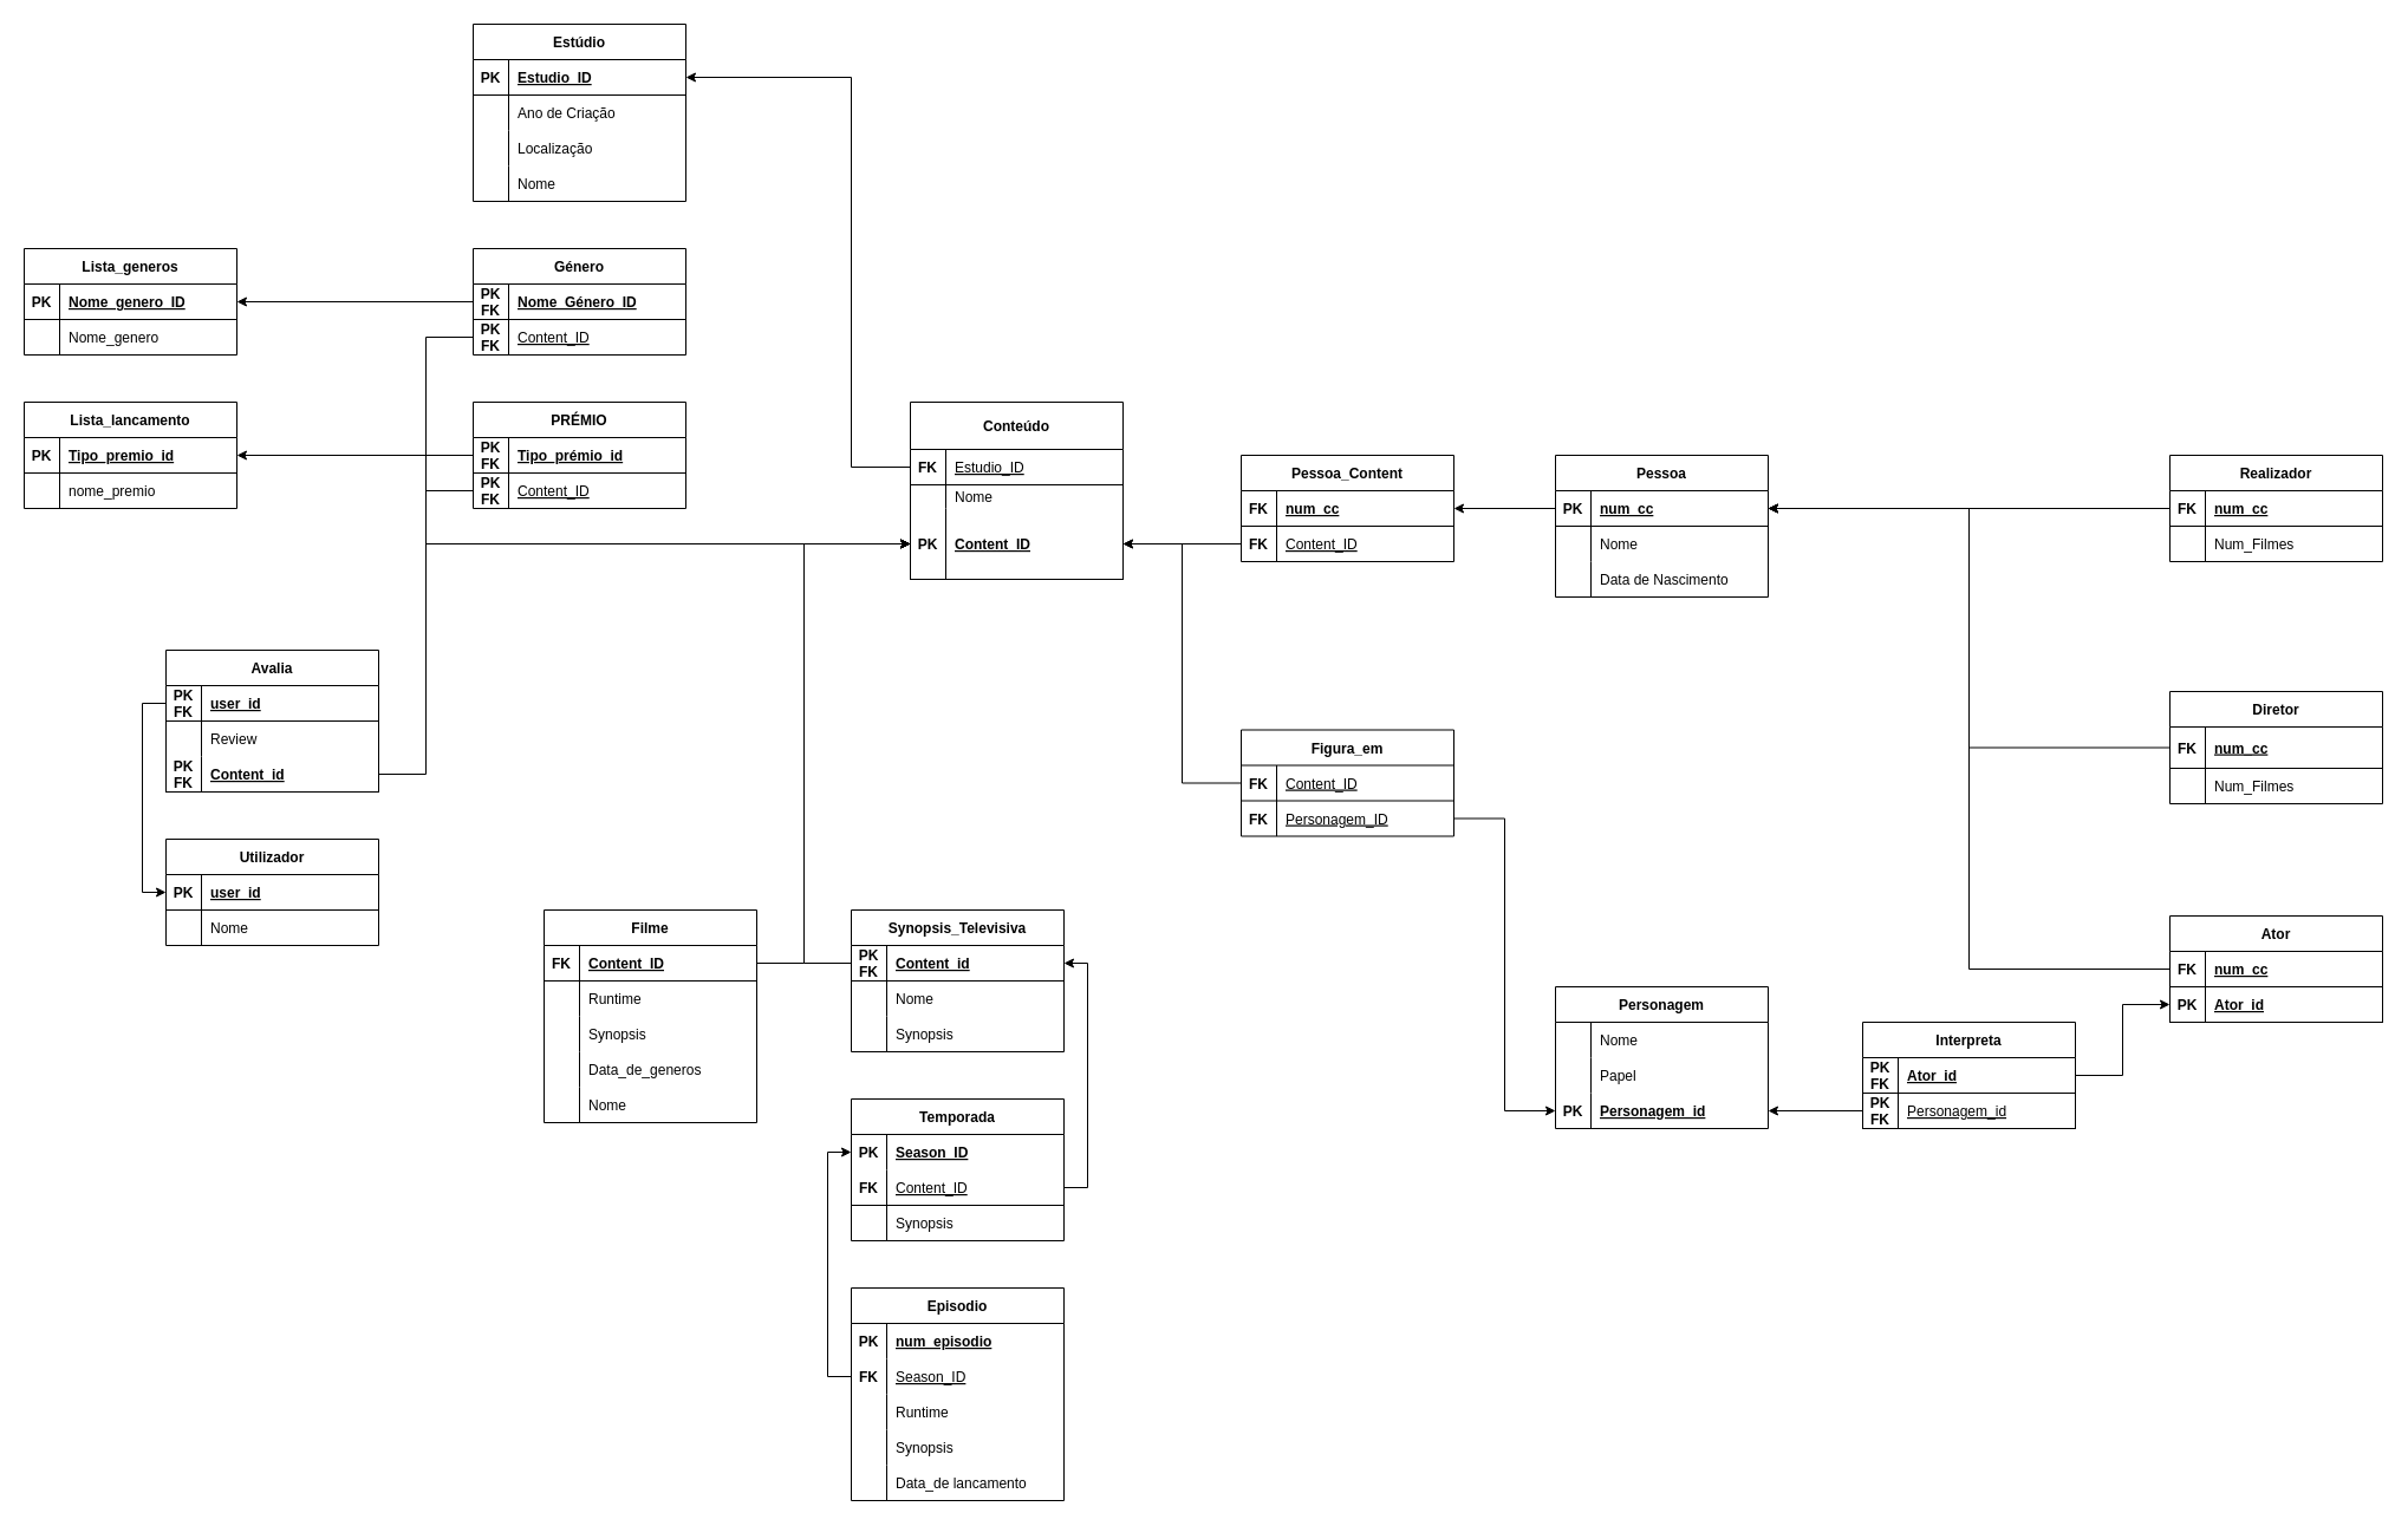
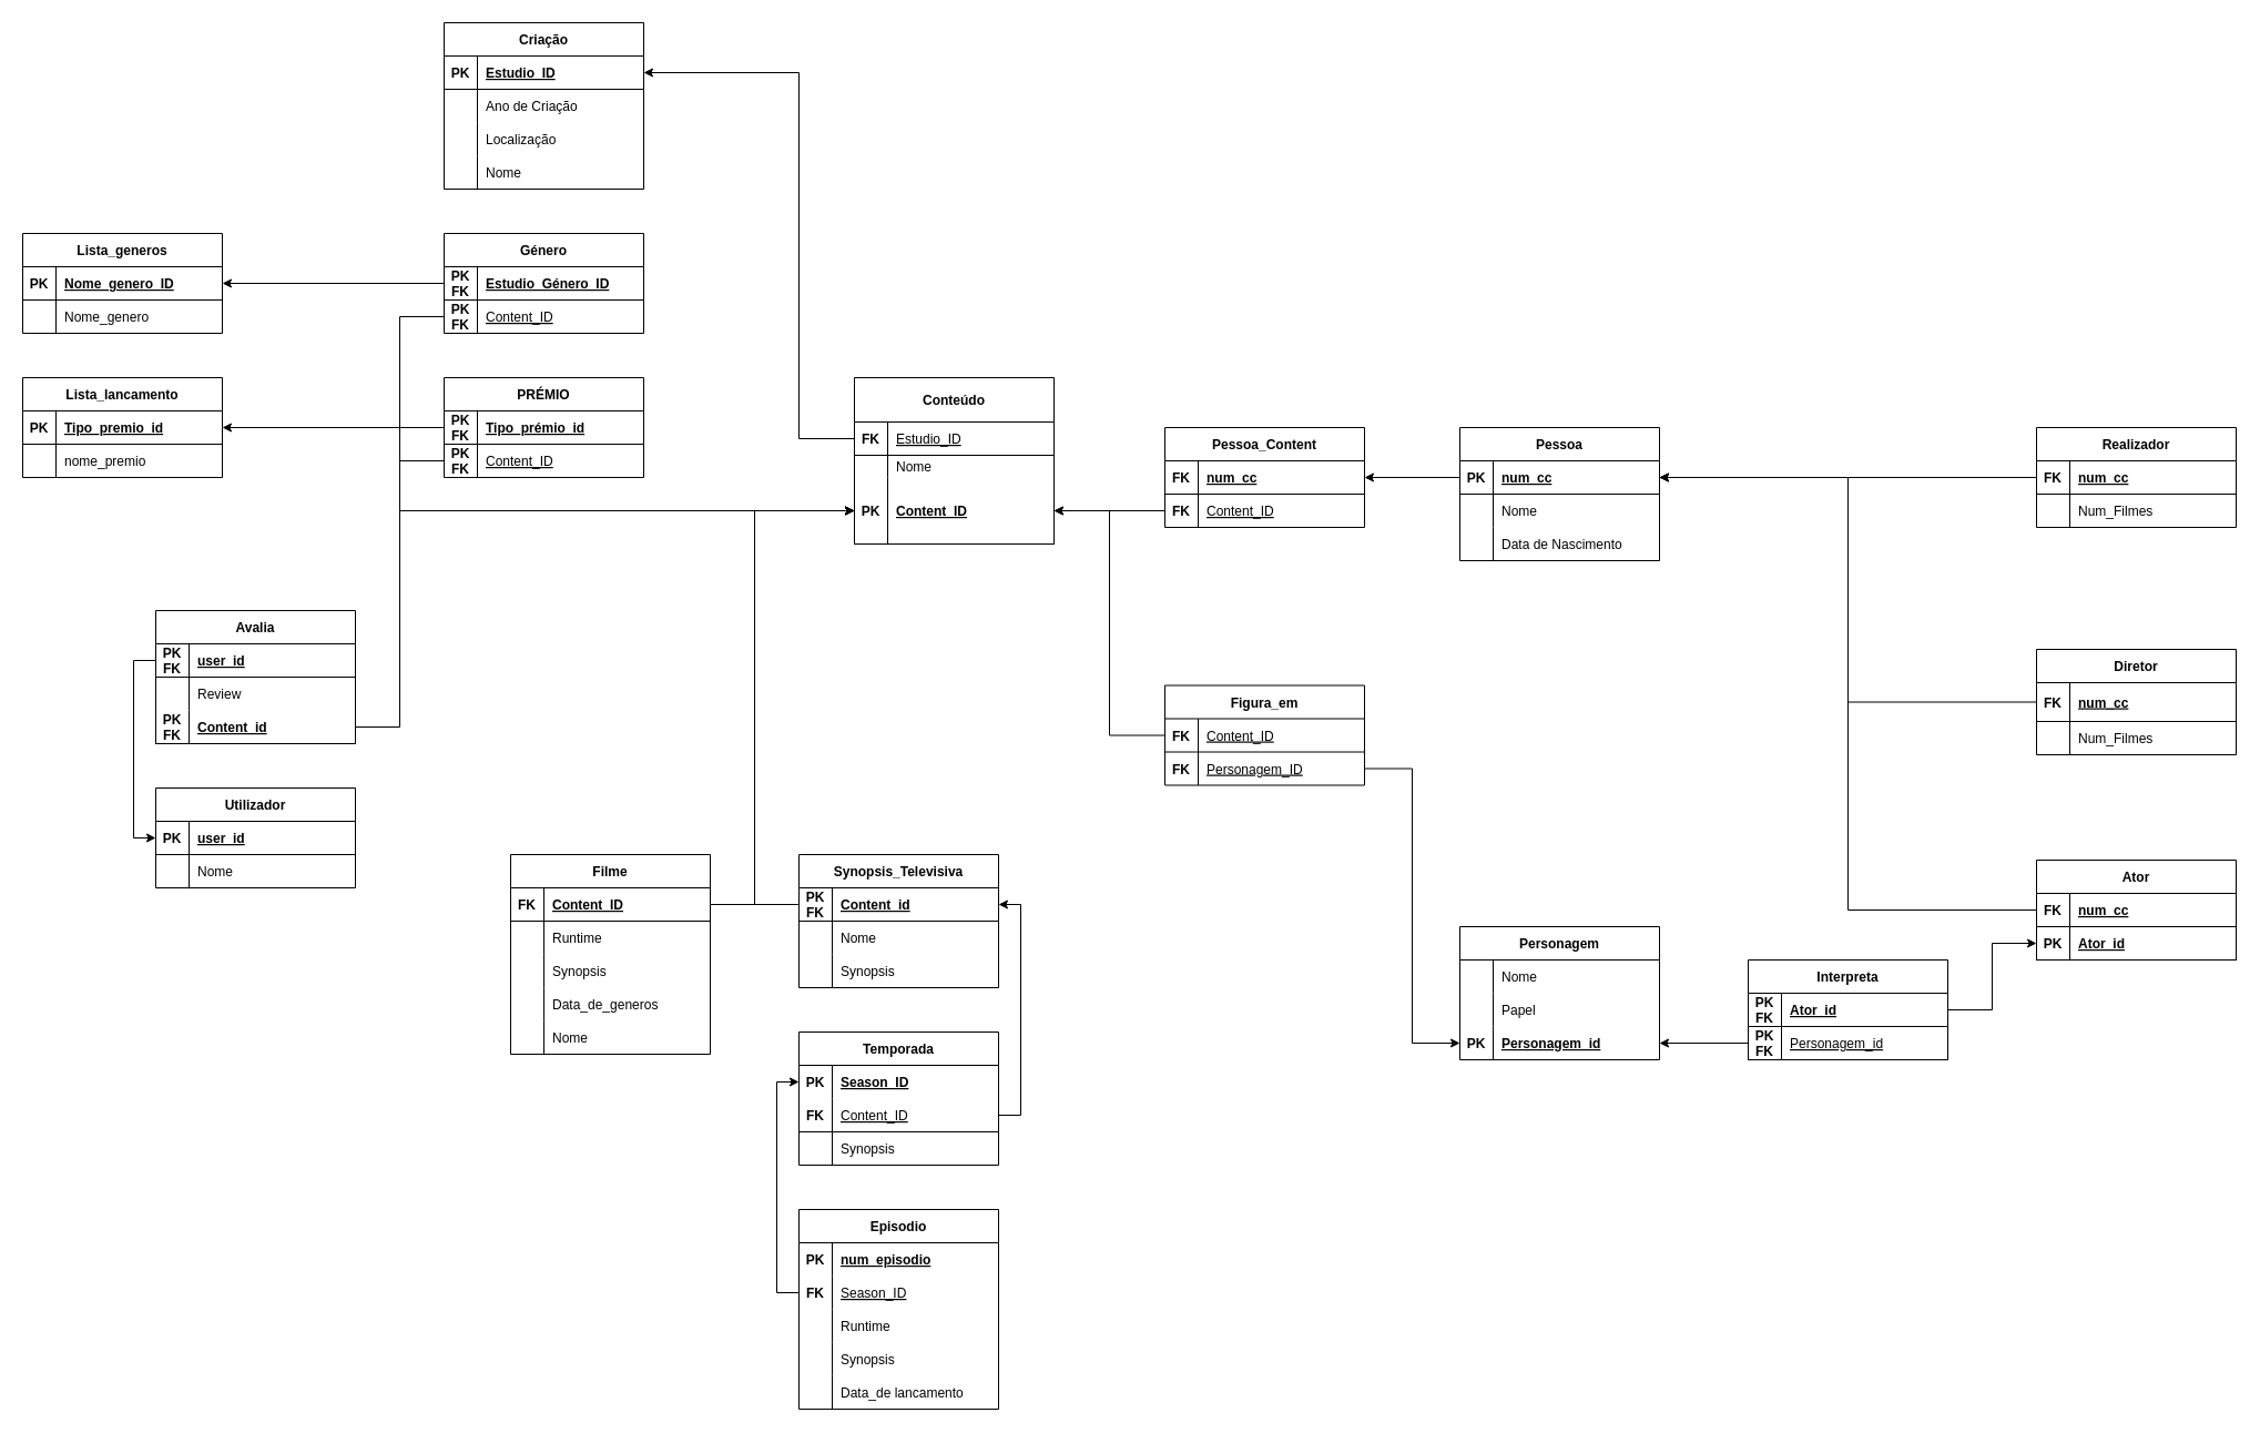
- <mxCell id="16" value="Estúdio" style="shape=table;startSize=30;container=1;collapsible=1;childLayout=tableLayout;fixedRows=1;rowLines=0;fontStyle=1;align=center;resizeLast=1;" parent="1" vertex="1"><mxGeometry x="400" y="20" width="180" height="150" as="geometry" /></mxCell>
+ <mxCell id="16" value="Criação" style="shape=table;startSize=30;container=1;collapsible=1;childLayout=tableLayout;fixedRows=1;rowLines=0;fontStyle=1;align=center;resizeLast=1;" parent="1" vertex="1"><mxGeometry x="400" y="20" width="180" height="150" as="geometry" /></mxCell>
- <mxCell id="12" value="Nome_Género_ID" style="shape=partialRectangle;connectable=0;fillColor=none;top=0;left=0;bottom=0;right=0;align=left;spacingLeft=6;fontStyle=5;overflow=hidden;" parent="10" vertex="1"><mxGeometry x="30" width="150" height="30" as="geometry"><mxRectangle width="150" height="30" as="alternateBounds" /></mxGeometry></mxCell>
+ <mxCell id="12" value="Estudio_Género_ID" style="shape=partialRectangle;connectable=0;fillColor=none;top=0;left=0;bottom=0;right=0;align=left;spacingLeft=6;fontStyle=5;overflow=hidden;" parent="10" vertex="1"><mxGeometry x="30" width="150" height="30" as="geometry"><mxRectangle width="150" height="30" as="alternateBounds" /></mxGeometry></mxCell>
